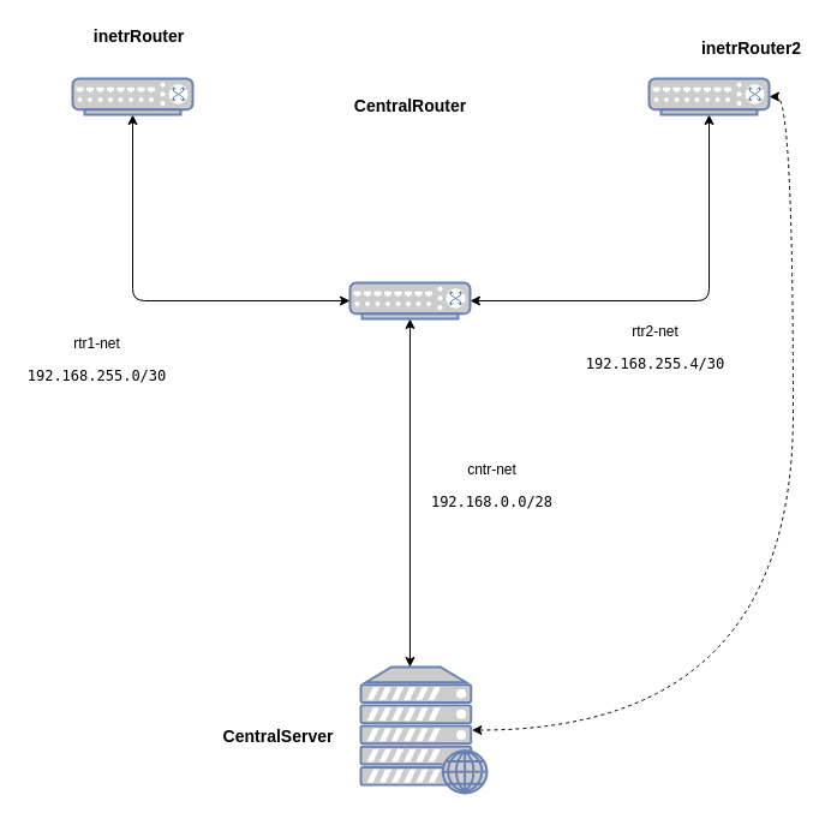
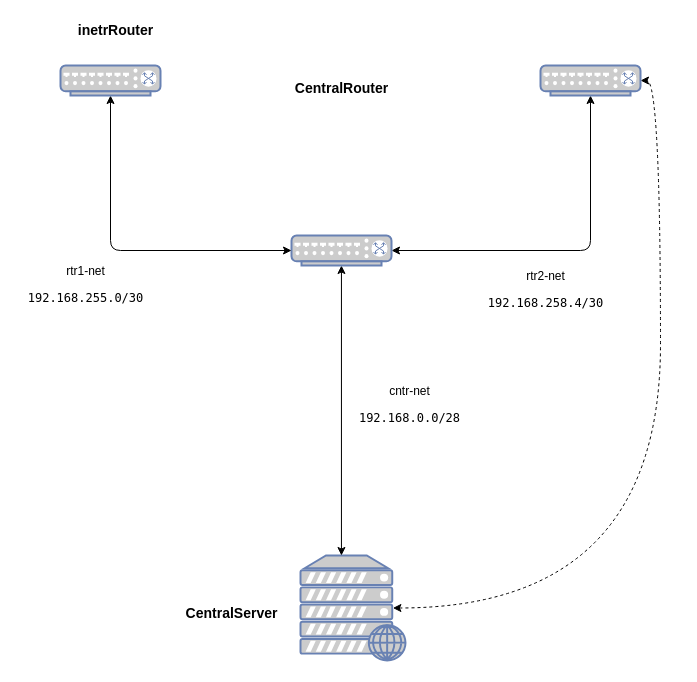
- <mxCell id="13" value="&lt;font style=&quot;font-size: 14px&quot;&gt;&lt;b&gt;inetrRouter2&lt;/b&gt;&lt;/font&gt;" style="text;html=1;resizable=0;autosize=1;align=center;verticalAlign=middle;points=[];fillColor=none;strokeColor=none;rounded=0;" vertex="1" parent="1"><mxGeometry x="575" y="30" width="100" height="20" as="geometry" /></mxCell>
- <mxCell id="15" value="&lt;div&gt;rtr2-net&lt;/div&gt;&lt;div&gt;&lt;pre&gt;&lt;code&gt;192.168.255.4/30&lt;/code&gt;&lt;/pre&gt;&lt;/div&gt;" style="text;html=1;resizable=0;autosize=1;align=center;verticalAlign=middle;points=[];fillColor=none;strokeColor=none;rounded=0;" vertex="1" parent="1"><mxGeometry x="480" y="265" width="130" height="60" as="geometry" /></mxCell>
+ <mxCell id="15" value="&lt;div&gt;rtr2-net&lt;/div&gt;&lt;div&gt;&lt;pre&gt;&lt;code&gt;192.168.258.4/30&lt;/code&gt;&lt;/pre&gt;&lt;/div&gt;" style="text;html=1;resizable=0;autosize=1;align=center;verticalAlign=middle;points=[];fillColor=none;strokeColor=none;rounded=0;" vertex="1" parent="1"><mxGeometry x="480" y="265" width="130" height="60" as="geometry" /></mxCell>
- <mxCell id="14" value="&lt;div&gt;rtr1-net&lt;/div&gt;&lt;div&gt;&lt;pre&gt;&lt;code&gt;192.168.255.0/30&lt;/code&gt;&lt;/pre&gt;&lt;/div&gt;" style="text;html=1;resizable=0;autosize=1;align=center;verticalAlign=middle;points=[];fillColor=none;strokeColor=none;rounded=0;" vertex="1" parent="1"><mxGeometry x="15" y="275" width="130" height="60" as="geometry" /></mxCell>
+ <mxCell id="14" value="&lt;div&gt;rtr1-net&lt;/div&gt;&lt;div&gt;&lt;pre&gt;&lt;code&gt;192.168.255.0/30&lt;/code&gt;&lt;/pre&gt;&lt;/div&gt;" style="text;html=1;resizable=0;autosize=1;align=center;verticalAlign=middle;points=[];fillColor=none;strokeColor=none;rounded=0;" vertex="1" parent="1"><mxGeometry x="20" y="260" width="130" height="60" as="geometry" /></mxCell>
